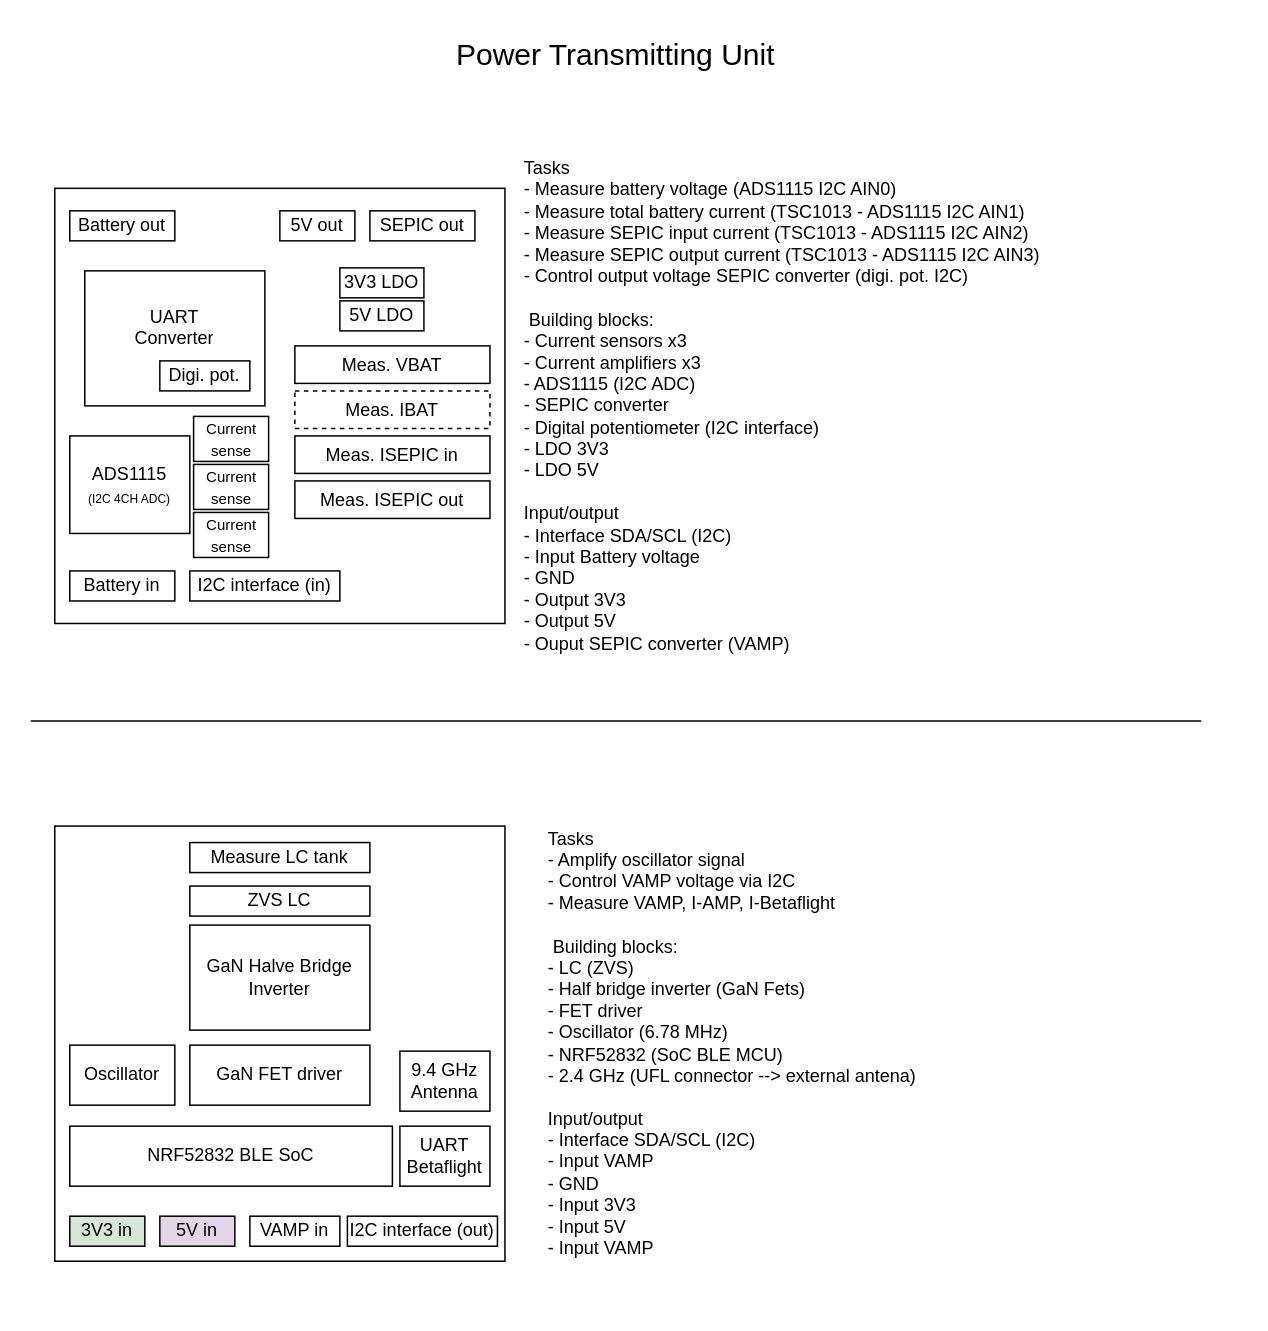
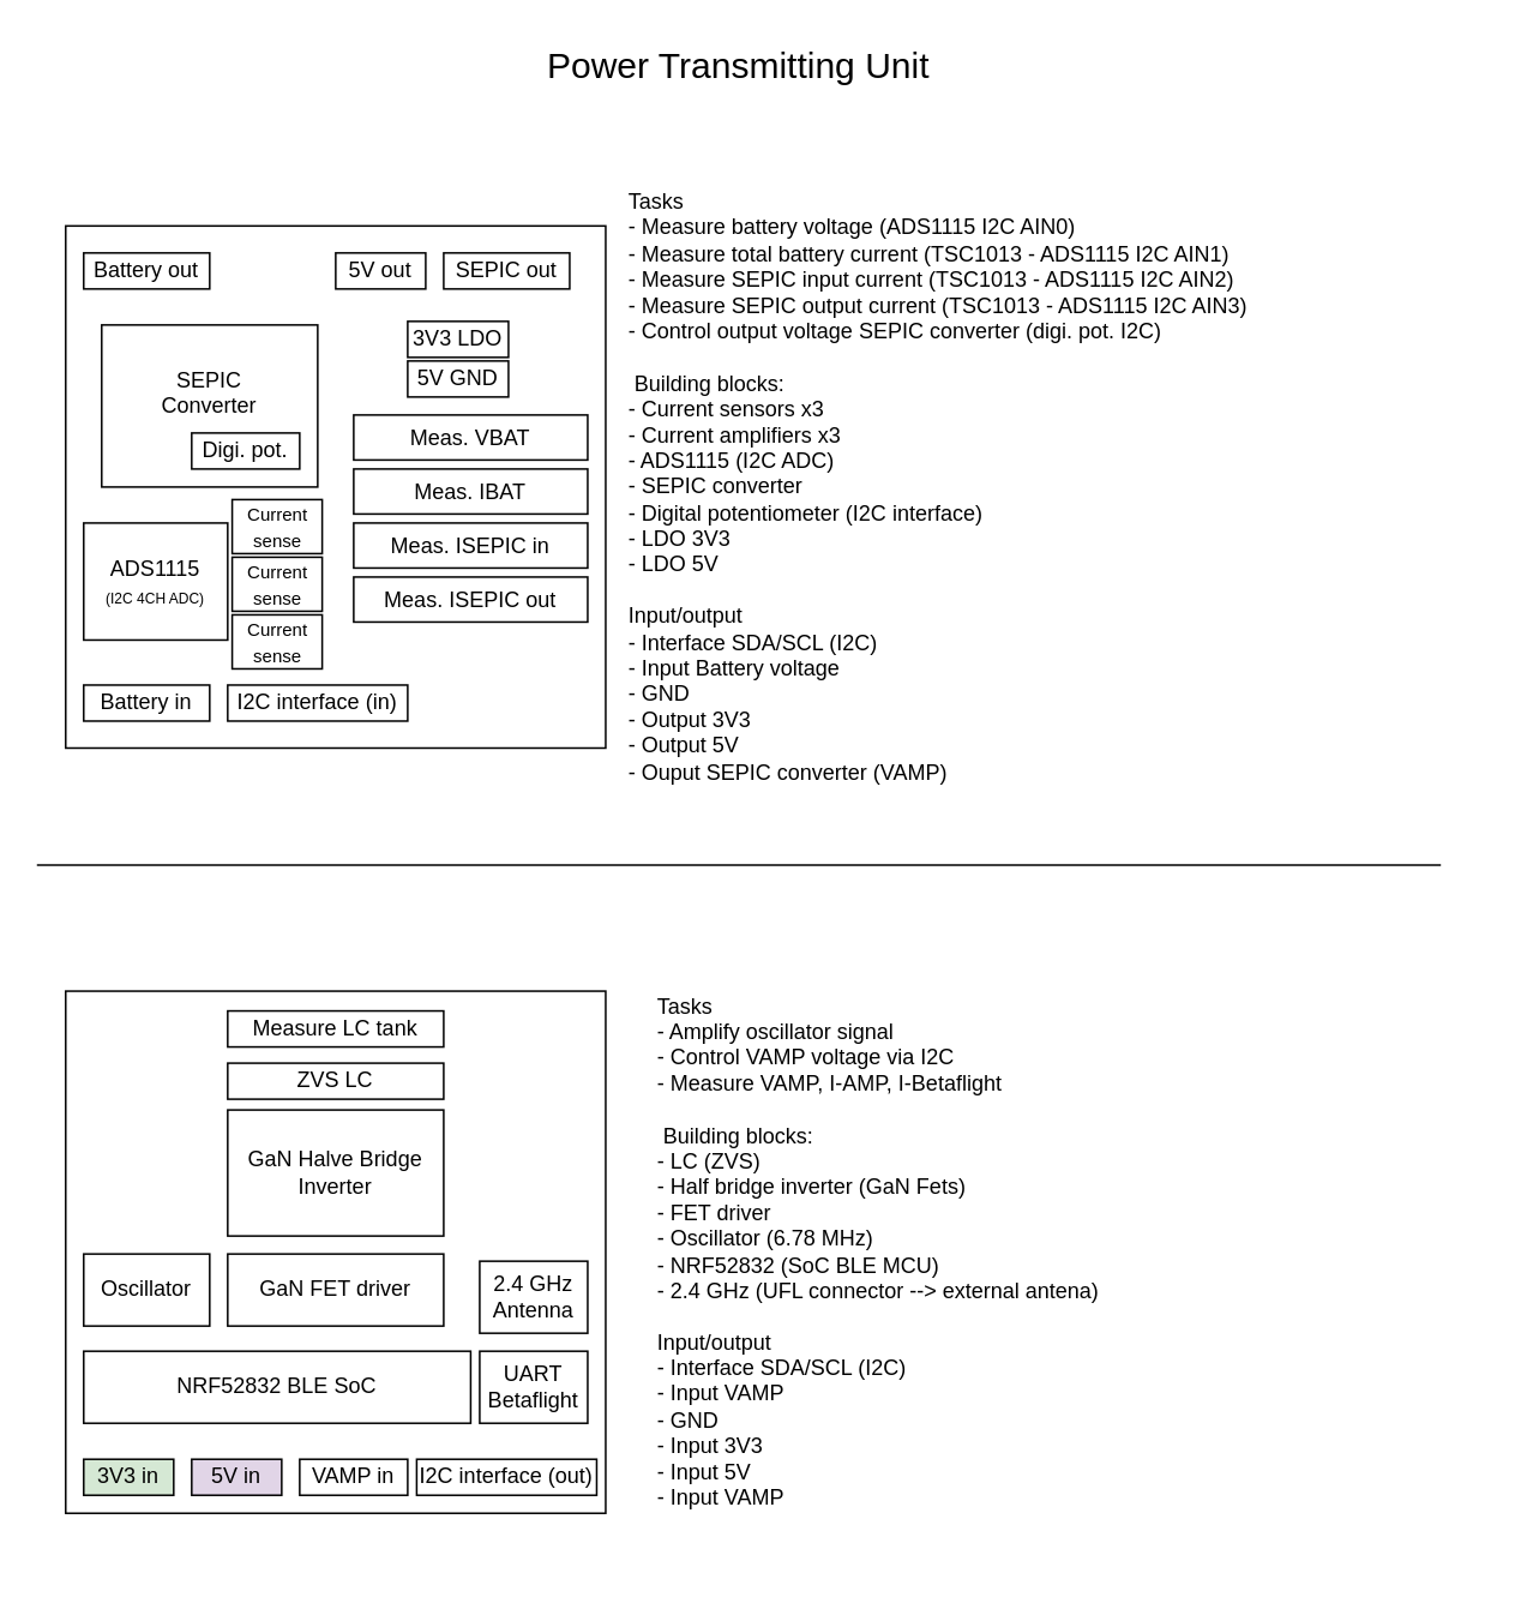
- <mxCell id="33" value="5V LDO" style="rounded=0;whiteSpace=wrap;html=1;labelBackgroundColor=none;" parent="1" vertex="1"><mxGeometry x="226" y="200" width="56" height="20" as="geometry" /></mxCell>
+ <mxCell id="33" value="5V GND" style="rounded=0;whiteSpace=wrap;html=1;labelBackgroundColor=none;" parent="1" vertex="1"><mxGeometry x="226" y="200" width="56" height="20" as="geometry" /></mxCell>
- <mxCell id="4" value="UART&lt;br&gt;Converter&lt;br&gt;&amp;nbsp;&amp;nbsp;" style="rounded=0;whiteSpace=wrap;html=1;labelBackgroundColor=none;" parent="1" vertex="1"><mxGeometry x="56" y="180" width="120" height="90" as="geometry" /></mxCell>
+ <mxCell id="4" value="SEPIC&lt;br&gt;Converter&lt;br&gt;&amp;nbsp;&amp;nbsp;" style="rounded=0;whiteSpace=wrap;html=1;labelBackgroundColor=none;" parent="1" vertex="1"><mxGeometry x="56" y="180" width="120" height="90" as="geometry" /></mxCell>
- <mxCell id="13" value="Meas. IBAT" style="rounded=0;whiteSpace=wrap;html=1;labelBackgroundColor=none;dashed=1;" parent="1" vertex="1"><mxGeometry x="196" y="260" width="130" height="25" as="geometry" /></mxCell>
+ <mxCell id="13" value="Meas. IBAT" style="rounded=0;whiteSpace=wrap;html=1;labelBackgroundColor=none;" parent="1" vertex="1"><mxGeometry x="196" y="260" width="130" height="25" as="geometry" /></mxCell>
- <mxCell id="29" value="9.4 GHz&lt;br&gt;Antenna" style="rounded=0;whiteSpace=wrap;html=1;labelBackgroundColor=none;" parent="1" vertex="1"><mxGeometry x="266" y="700" width="60" height="40" as="geometry" /></mxCell>
+ <mxCell id="29" value="2.4 GHz&lt;br&gt;Antenna" style="rounded=0;whiteSpace=wrap;html=1;labelBackgroundColor=none;" parent="1" vertex="1"><mxGeometry x="266" y="700" width="60" height="40" as="geometry" /></mxCell>
